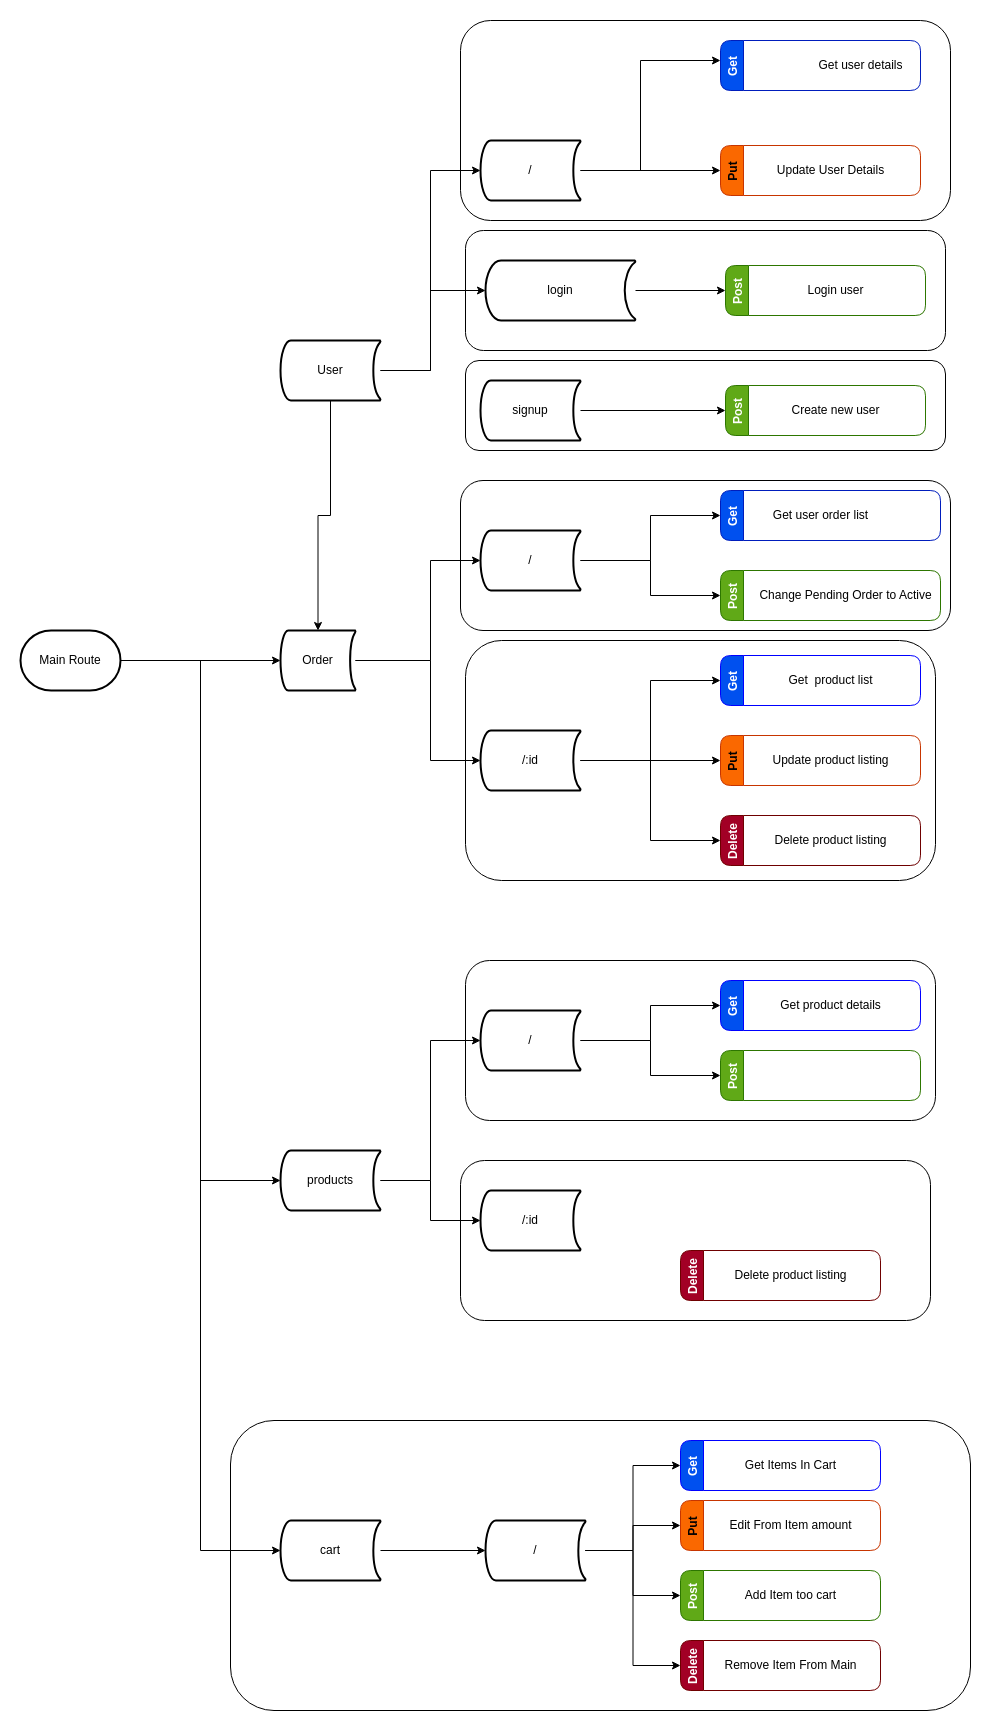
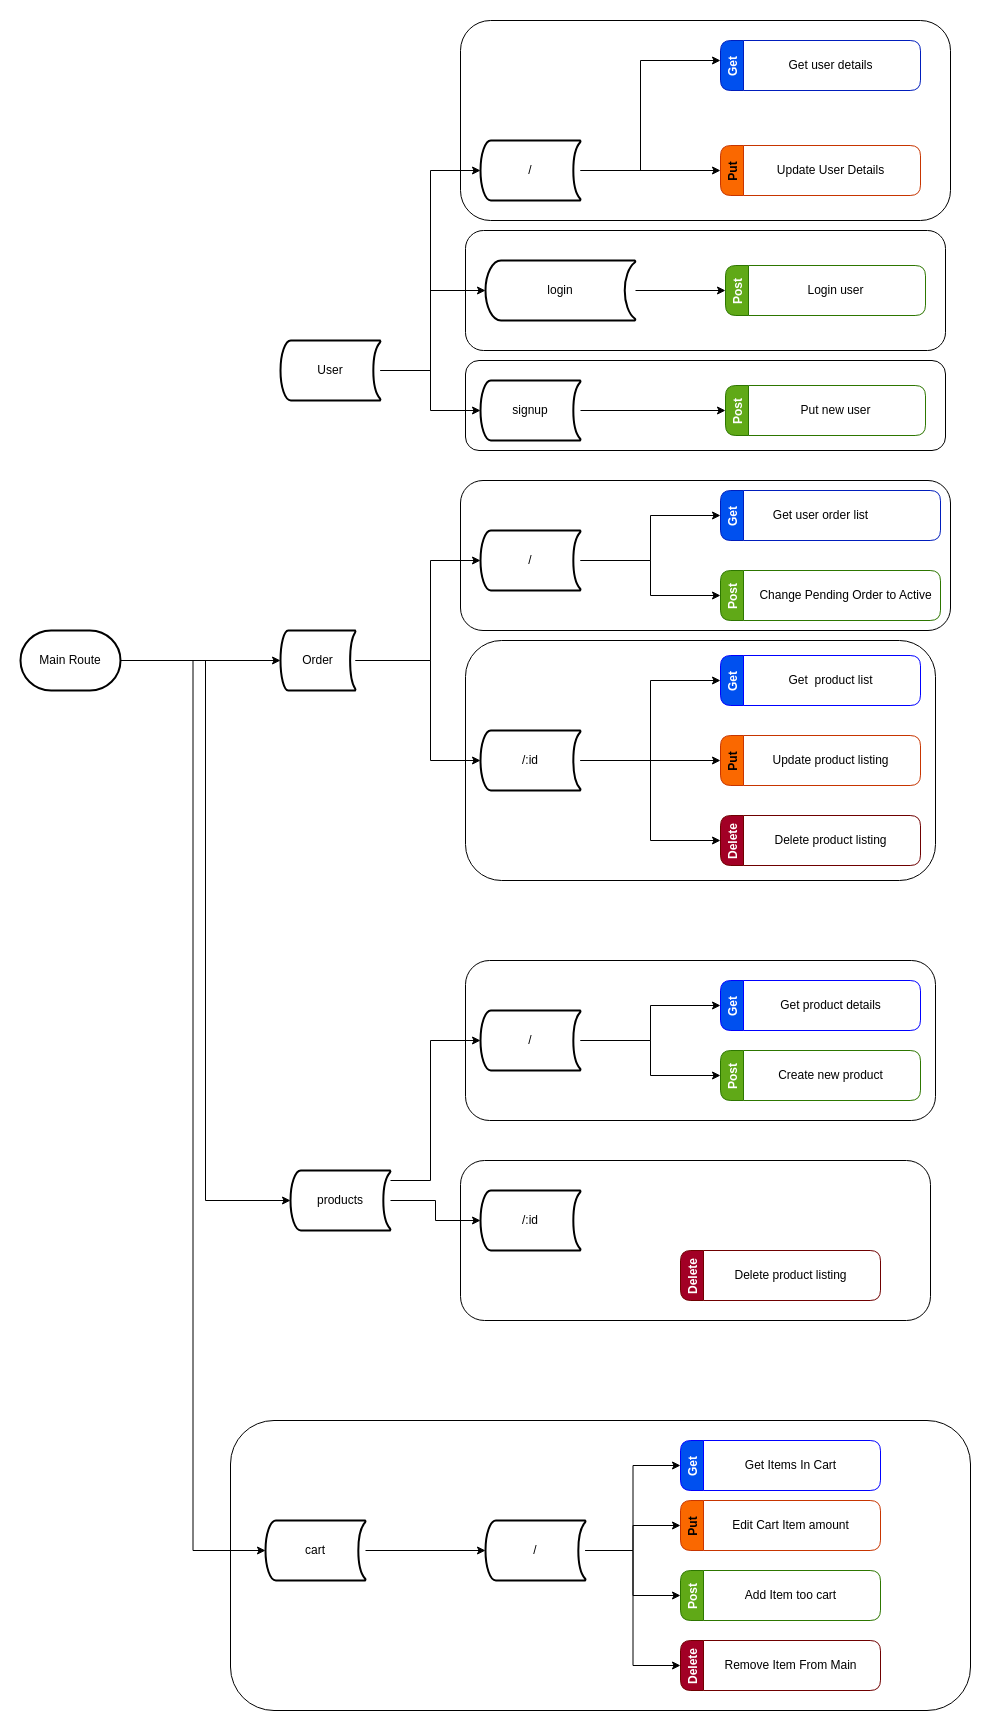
- <mxCell id="35" value="Get user details" style="text;html=1;align=center;verticalAlign=middle;resizable=0;points=[];autosize=1;strokeColor=none;fillColor=none;" vertex="1" parent="34"><mxGeometry x="90" y="15" width="100" height="20" as="geometry" /></mxCell>
+ <mxCell id="35" value="Get user details" style="text;html=1;align=center;verticalAlign=middle;resizable=0;points=[];autosize=1;strokeColor=none;fillColor=none;" vertex="1" parent="34"><mxGeometry x="60" y="15" width="100" height="20" as="geometry" /></mxCell>
- <mxCell id="41" value="Create new user" style="text;html=1;align=center;verticalAlign=middle;resizable=0;points=[];autosize=1;strokeColor=none;fillColor=none;" vertex="1" parent="40"><mxGeometry x="60" y="15" width="100" height="20" as="geometry" /></mxCell>
+ <mxCell id="41" value="Put new user" style="text;html=1;align=center;verticalAlign=middle;resizable=0;points=[];autosize=1;strokeColor=none;fillColor=none;" vertex="1" parent="40"><mxGeometry x="60" y="15" width="100" height="20" as="geometry" /></mxCell>
- <mxCell id="15" value="" style="edgeStyle=orthogonalEdgeStyle;rounded=0;orthogonalLoop=1;jettySize=auto;html=1;" edge="1" parent="1" source="17" target="20"><mxGeometry relative="1" as="geometry" /></mxCell>
+ <mxCell id="15" value="" style="edgeStyle=orthogonalEdgeStyle;rounded=0;orthogonalLoop=1;jettySize=auto;html=1;" edge="1" parent="1" source="17" target="27"><mxGeometry relative="1" as="geometry" /></mxCell>
+ <mxCell id="65" value="Create new product" style="text;html=1;align=center;verticalAlign=middle;resizable=0;points=[];autosize=1;strokeColor=none;fillColor=none;" vertex="1" parent="64"><mxGeometry x="50" y="15" width="120" height="20" as="geometry" /></mxCell>
- <mxCell id="23" value="products" style="strokeWidth=2;html=1;shape=mxgraph.flowchart.stored_data;whiteSpace=wrap;" vertex="1" parent="1"><mxGeometry x="280" y="1150" width="100" height="60" as="geometry" /></mxCell>
+ <mxCell id="23" value="products" style="strokeWidth=2;html=1;shape=mxgraph.flowchart.stored_data;whiteSpace=wrap;" vertex="1" parent="1"><mxGeometry x="290" y="1170" width="100" height="60" as="geometry" /></mxCell>
- <mxCell id="80" value="Edit From Item amount" style="text;html=1;align=center;verticalAlign=middle;resizable=0;points=[];autosize=1;strokeColor=none;fillColor=none;rounded=1;" vertex="1" parent="79"><mxGeometry x="45" y="15" width="130" height="20" as="geometry" /></mxCell>
+ <mxCell id="80" value="Edit Cart Item amount" style="text;html=1;align=center;verticalAlign=middle;resizable=0;points=[];autosize=1;strokeColor=none;fillColor=none;rounded=1;" vertex="1" parent="79"><mxGeometry x="45" y="15" width="130" height="20" as="geometry" /></mxCell>
- <mxCell id="67" value="cart" style="strokeWidth=2;html=1;shape=mxgraph.flowchart.stored_data;whiteSpace=wrap;" vertex="1" parent="1"><mxGeometry x="280" y="1520" width="100" height="60" as="geometry" /></mxCell>
+ <mxCell id="67" value="cart" style="strokeWidth=2;html=1;shape=mxgraph.flowchart.stored_data;whiteSpace=wrap;" vertex="1" parent="1"><mxGeometry x="265" y="1520" width="100" height="60" as="geometry" /></mxCell>
